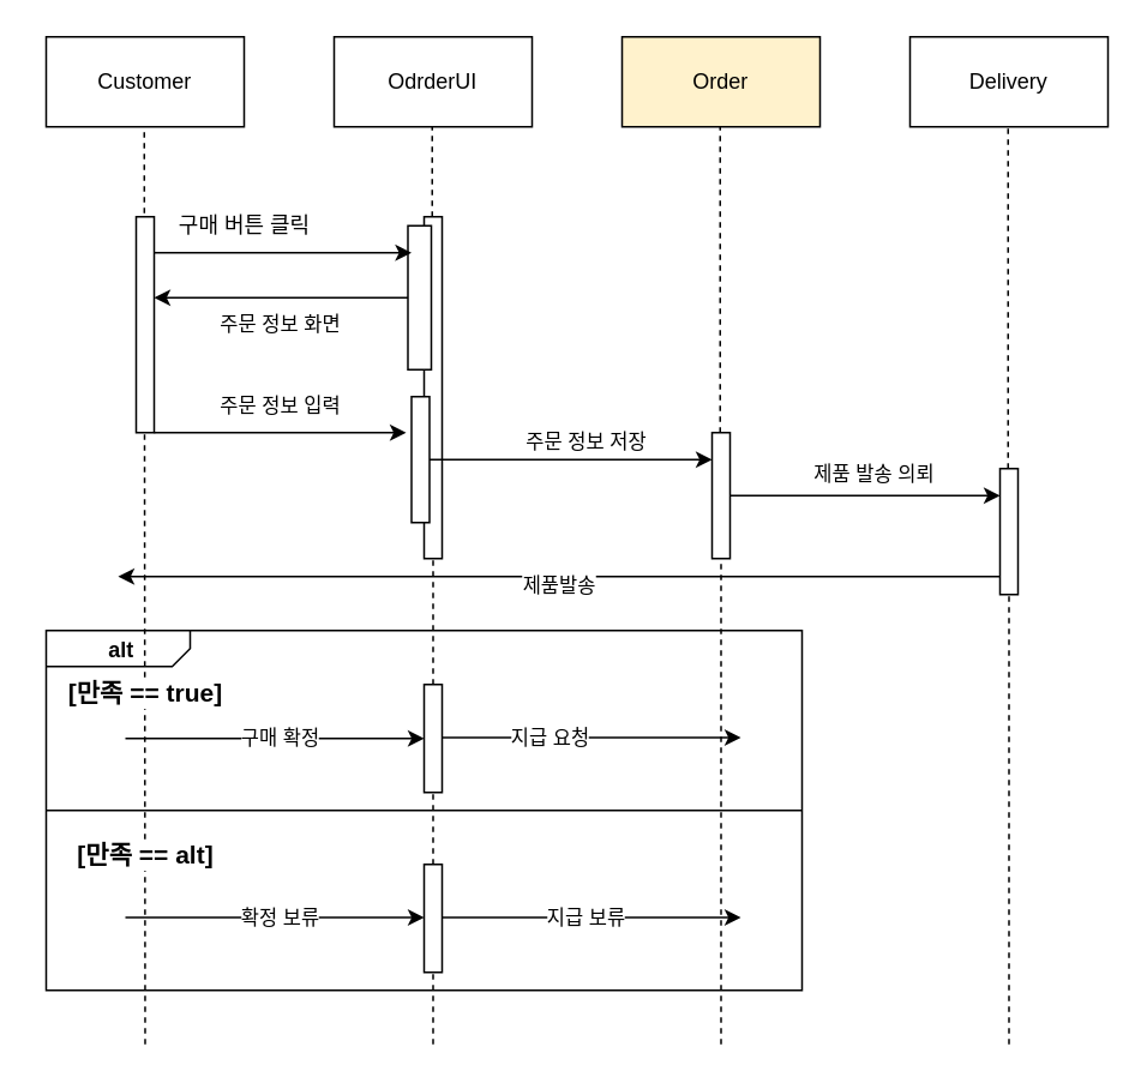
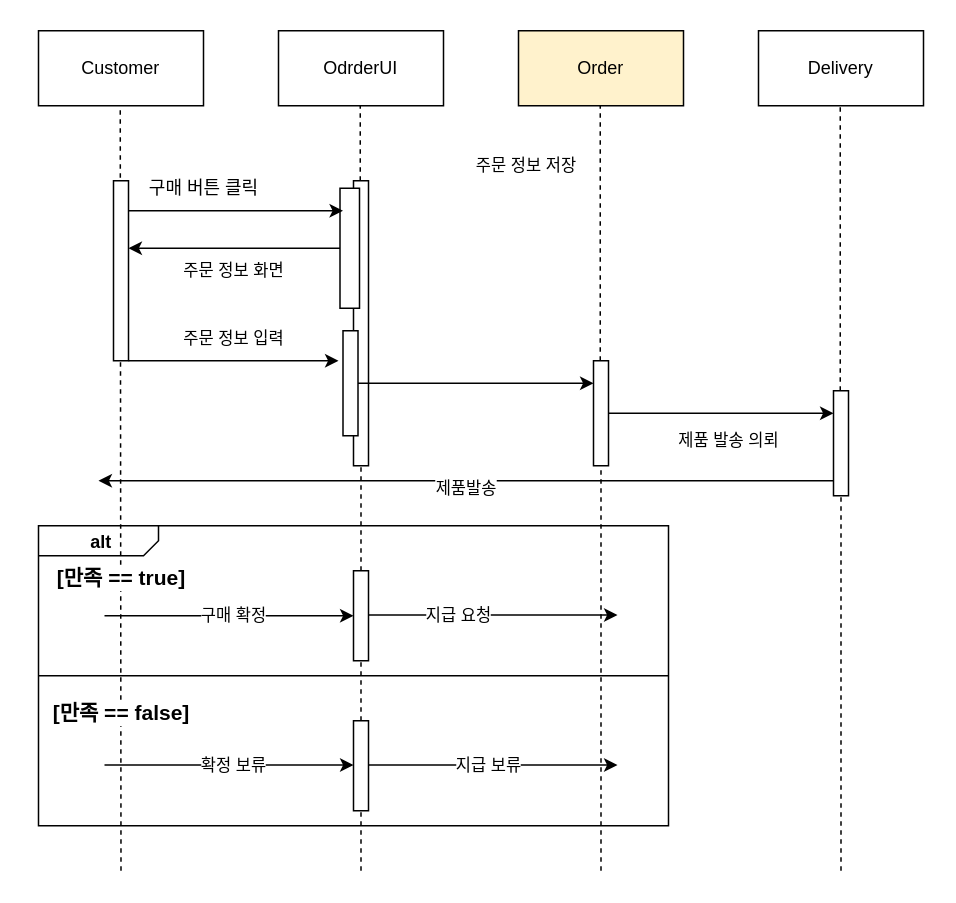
- <mxCell id="29" value="주문 정보 저장" style="text;html=1;align=center;verticalAlign=middle;resizable=0;points=[];autosize=1;strokeColor=none;fillColor=none;fontFamily=Helvetica;fontSize=11;fontColor=default;labelBackgroundColor=default;" vertex="1" parent="1"><mxGeometry x="275" y="230" width="100" height="30" as="geometry" /></mxCell>
+ <mxCell id="29" value="주문 정보 저장" style="text;html=1;align=center;verticalAlign=middle;resizable=0;points=[];autosize=1;strokeColor=none;fillColor=none;fontFamily=Helvetica;fontSize=11;fontColor=default;labelBackgroundColor=default;" vertex="1" parent="1"><mxGeometry x="300" y="95" width="100" height="30" as="geometry" /></mxCell>
- <mxCell id="30" value="제품 발송 의뢰" style="text;html=1;align=center;verticalAlign=middle;resizable=0;points=[];autosize=1;strokeColor=none;fillColor=none;fontFamily=Helvetica;fontSize=11;fontColor=default;labelBackgroundColor=default;" vertex="1" parent="1"><mxGeometry x="435" y="248" width="100" height="30" as="geometry" /></mxCell>
+ <mxCell id="30" value="제품 발송 의뢰" style="text;html=1;align=center;verticalAlign=middle;resizable=0;points=[];autosize=1;strokeColor=none;fillColor=none;fontFamily=Helvetica;fontSize=11;fontColor=default;labelBackgroundColor=default;" vertex="1" parent="1"><mxGeometry x="435" y="278" width="100" height="30" as="geometry" /></mxCell>
- <mxCell id="38" value="&lt;b&gt;&lt;font style=&quot;font-size: 14px;&quot;&gt;[만족 == alt]&lt;/font&gt;&lt;/b&gt;" style="text;html=1;align=center;verticalAlign=middle;resizable=0;points=[];autosize=1;strokeColor=none;fillColor=none;fontFamily=Helvetica;fontSize=11;fontColor=default;labelBackgroundColor=default;" vertex="1" parent="1"><mxGeometry x="20" y="460" width="120" height="30" as="geometry" /></mxCell>
+ <mxCell id="38" value="&lt;b&gt;&lt;font style=&quot;font-size: 14px;&quot;&gt;[만족 == false]&lt;/font&gt;&lt;/b&gt;" style="text;html=1;align=center;verticalAlign=middle;resizable=0;points=[];autosize=1;strokeColor=none;fillColor=none;fontFamily=Helvetica;fontSize=11;fontColor=default;labelBackgroundColor=default;" vertex="1" parent="1"><mxGeometry x="20" y="460" width="120" height="30" as="geometry" /></mxCell>
